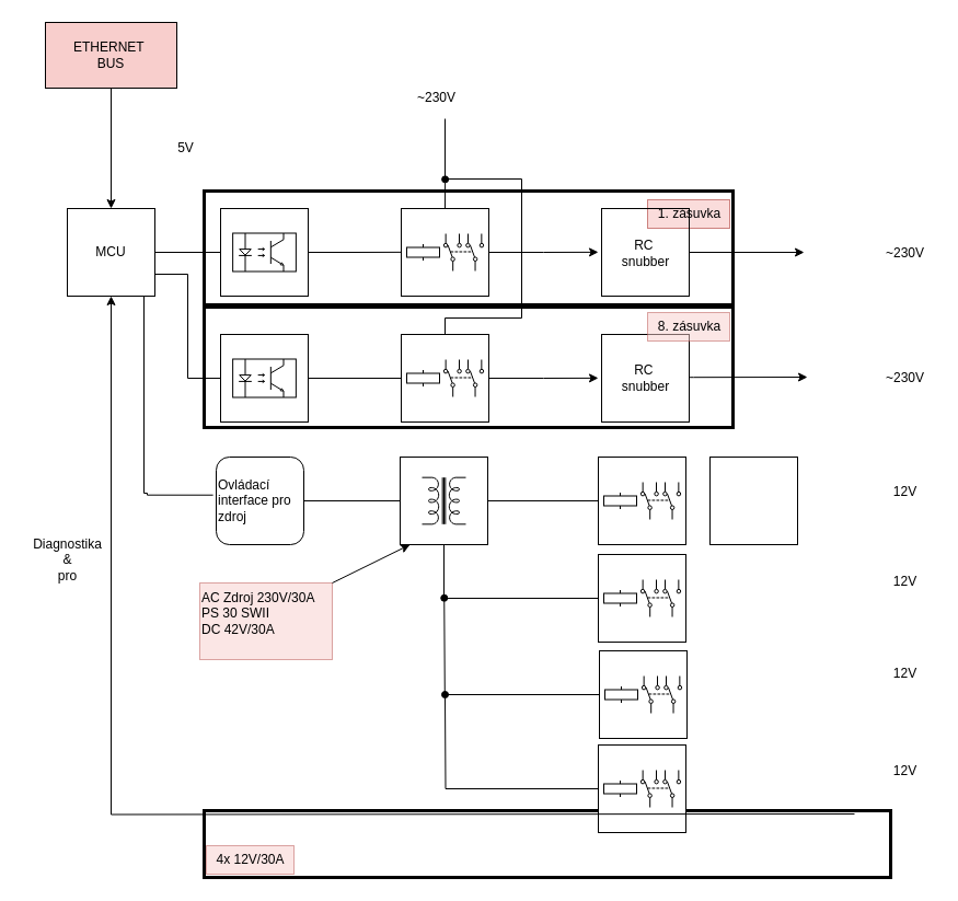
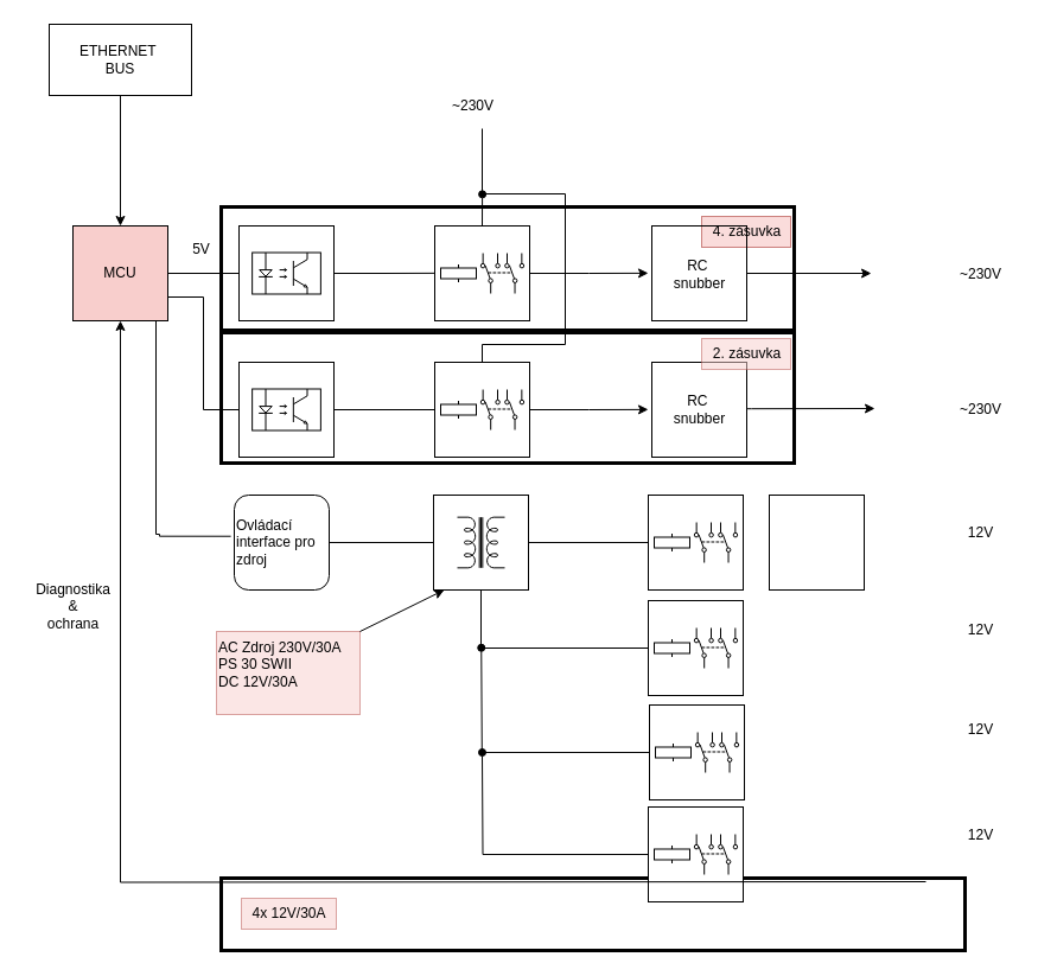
- <mxCell id="33" value="ETHERNET&amp;nbsp;&lt;br&gt;BUS" style="rounded=0;whiteSpace=wrap;html=1;fillColor=#f8cecc;" parent="1" vertex="1"><mxGeometry x="41" y="20" width="120" height="60" as="geometry" /></mxCell>
+ <mxCell id="33" value="ETHERNET&amp;nbsp;&lt;br&gt;BUS" style="rounded=0;whiteSpace=wrap;html=1;" parent="1" vertex="1"><mxGeometry x="41" y="20" width="120" height="60" as="geometry" /></mxCell>
- <mxCell id="34" value="5V" style="text;html=1;align=center;verticalAlign=middle;resizable=0;points=[];autosize=1;strokeColor=none;fillColor=none;" parent="1" vertex="1"><mxGeometry x="151" y="120" width="35" height="30" as="geometry" /></mxCell>
+ <mxCell id="34" value="5V" style="text;html=1;align=center;verticalAlign=middle;resizable=0;points=[];autosize=1;strokeColor=none;fillColor=none;" parent="1" vertex="1"><mxGeometry x="151" y="195" width="35" height="30" as="geometry" /></mxCell>
- <mxCell id="35" value="1. zásuvka" style="text;html=1;align=center;verticalAlign=middle;resizable=0;points=[];autosize=1;strokeColor=#b85450;fillColor=#f8cecc;opacity=70;" parent="1" vertex="1"><mxGeometry x="591" y="182" width="75" height="26" as="geometry" /></mxCell>
+ <mxCell id="35" value="4. zásuvka" style="text;html=1;align=center;verticalAlign=middle;resizable=0;points=[];autosize=1;strokeColor=#b85450;fillColor=#f8cecc;opacity=70;" parent="1" vertex="1"><mxGeometry x="591" y="182" width="75" height="26" as="geometry" /></mxCell>
- <mxCell id="13" value="MCU" style="whiteSpace=wrap;html=1;aspect=fixed;" parent="1" vertex="1"><mxGeometry x="61" y="190" width="80" height="80" as="geometry" /></mxCell>
+ <mxCell id="13" value="MCU" style="whiteSpace=wrap;html=1;aspect=fixed;fillColor=#f8cecc;" parent="1" vertex="1"><mxGeometry x="61" y="190" width="80" height="80" as="geometry" /></mxCell>
- <mxCell id="42" value="8. zásuvka" style="text;html=1;align=center;verticalAlign=middle;resizable=0;points=[];autosize=1;strokeColor=#b85450;fillColor=#f8cecc;opacity=50;" parent="1" vertex="1"><mxGeometry x="591" y="285" width="75" height="26" as="geometry" /></mxCell>
+ <mxCell id="42" value="2. zásuvka" style="text;html=1;align=center;verticalAlign=middle;resizable=0;points=[];autosize=1;strokeColor=#b85450;fillColor=#f8cecc;opacity=50;" parent="1" vertex="1"><mxGeometry x="591" y="285" width="75" height="26" as="geometry" /></mxCell>
- <mxCell id="69" value="Diagnostika&lt;br&gt;&amp;amp;&lt;br&gt;pro" style="text;html=1;align=center;verticalAlign=middle;resizable=0;points=[];autosize=1;strokeColor=none;fillColor=none;" parent="1" vertex="1"><mxGeometry x="20" y="483" width="81" height="55" as="geometry" /></mxCell>
+ <mxCell id="69" value="Diagnostika&lt;br&gt;&amp;amp;&lt;br&gt;ochrana" style="text;html=1;align=center;verticalAlign=middle;resizable=0;points=[];autosize=1;strokeColor=none;fillColor=none;" parent="1" vertex="1"><mxGeometry x="20" y="483" width="81" height="55" as="geometry" /></mxCell>
- <mxCell id="71" value="AC Zdroj 230V/30A&lt;br&gt;PS 30 SWII&lt;br&gt;DC 42V&lt;span style=&quot;background-color: initial;&quot;&gt;/30A&lt;/span&gt;&lt;div&gt;&lt;div&gt;&lt;br&gt;&lt;/div&gt;&lt;/div&gt;" style="text;html=1;align=left;verticalAlign=middle;resizable=0;points=[];autosize=1;strokeColor=#b85450;fillColor=#f8cecc;opacity=50;" parent="1" vertex="1"><mxGeometry x="182" y="532" width="121" height="70" as="geometry" /></mxCell>
+ <mxCell id="71" value="AC Zdroj 230V/30A&lt;br&gt;PS 30 SWII&lt;br&gt;DC 12V&lt;span style=&quot;background-color: initial;&quot;&gt;/30A&lt;/span&gt;&lt;div&gt;&lt;div&gt;&lt;br&gt;&lt;/div&gt;&lt;/div&gt;" style="text;html=1;align=left;verticalAlign=middle;resizable=0;points=[];autosize=1;strokeColor=#b85450;fillColor=#f8cecc;opacity=50;" parent="1" vertex="1"><mxGeometry x="182" y="532" width="121" height="70" as="geometry" /></mxCell>
- <mxCell id="70" value="4x 12V/30A" style="text;html=1;align=center;verticalAlign=middle;resizable=0;points=[];autosize=1;strokeColor=#b85450;fillColor=#f8cecc;opacity=50;" parent="1" vertex="1"><mxGeometry x="188" y="772" width="80" height="26" as="geometry" /></mxCell>
+ <mxCell id="70" value="4x 12V/30A" style="text;html=1;align=center;verticalAlign=middle;resizable=0;points=[];autosize=1;strokeColor=#b85450;fillColor=#f8cecc;opacity=50;" parent="1" vertex="1"><mxGeometry x="203" y="757" width="80" height="26" as="geometry" /></mxCell>
